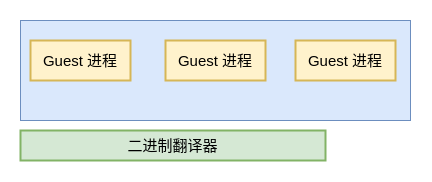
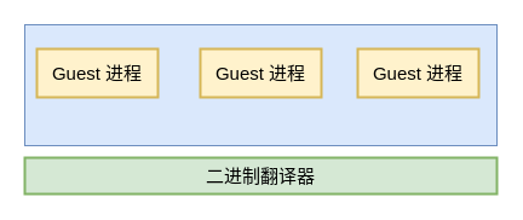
- <mxCell id="3" value="二进制翻译器" style="text;html=1;strokeColor=#82b366;fillColor=#d5e8d4;align=center;verticalAlign=middle;whiteSpace=wrap;rounded=0;fontSize=15;strokeWidth=2;glass=0;sketch=0;shadow=0;" parent="1" vertex="1"><mxGeometry x="20" y="130" width="305" height="30" as="geometry" /></mxCell>
+ <mxCell id="3" value="二进制翻译器" style="text;html=1;strokeColor=#82b366;fillColor=#d5e8d4;align=center;verticalAlign=middle;whiteSpace=wrap;rounded=0;fontSize=15;strokeWidth=2;glass=0;sketch=0;shadow=0;" parent="1" vertex="1"><mxGeometry x="20" y="130" width="390" height="30" as="geometry" /></mxCell>
